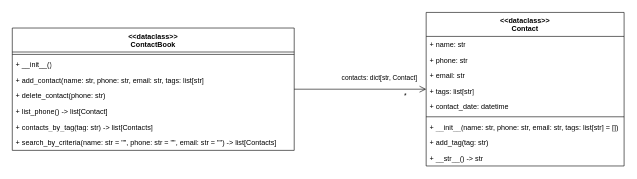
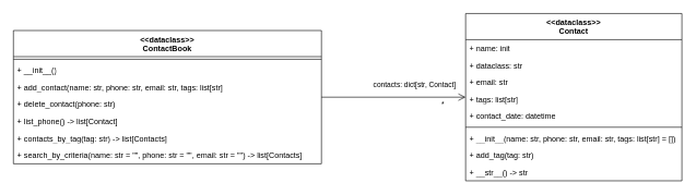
- <mxCell id="3" value="+ name: str" style="text;strokeColor=none;fillColor=none;align=left;verticalAlign=top;spacingLeft=4;spacingRight=4;overflow=hidden;rotatable=0;points=[[0,0.5],[1,0.5]];portConstraint=eastwest;whiteSpace=wrap;html=1;" vertex="1" parent="2"><mxGeometry y="40" width="330" height="26" as="geometry" /></mxCell>
+ <mxCell id="3" value="+ name: init" style="text;strokeColor=none;fillColor=none;align=left;verticalAlign=top;spacingLeft=4;spacingRight=4;overflow=hidden;rotatable=0;points=[[0,0.5],[1,0.5]];portConstraint=eastwest;whiteSpace=wrap;html=1;" vertex="1" parent="2"><mxGeometry y="40" width="330" height="26" as="geometry" /></mxCell>
- <mxCell id="4" value="+ phone: str" style="text;strokeColor=none;fillColor=none;align=left;verticalAlign=top;spacingLeft=4;spacingRight=4;overflow=hidden;rotatable=0;points=[[0,0.5],[1,0.5]];portConstraint=eastwest;whiteSpace=wrap;html=1;" vertex="1" parent="2"><mxGeometry y="66" width="330" height="26" as="geometry" /></mxCell>
+ <mxCell id="4" value="+ dataclass: str" style="text;strokeColor=none;fillColor=none;align=left;verticalAlign=top;spacingLeft=4;spacingRight=4;overflow=hidden;rotatable=0;points=[[0,0.5],[1,0.5]];portConstraint=eastwest;whiteSpace=wrap;html=1;" vertex="1" parent="2"><mxGeometry y="66" width="330" height="26" as="geometry" /></mxCell>
